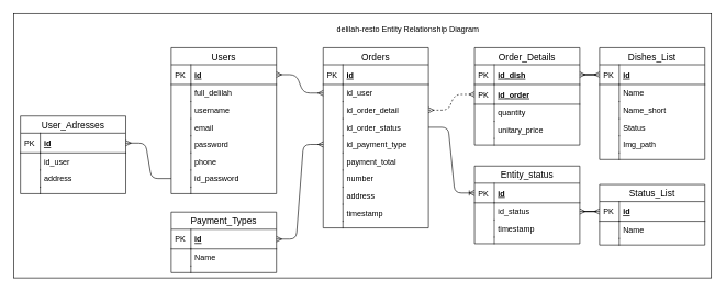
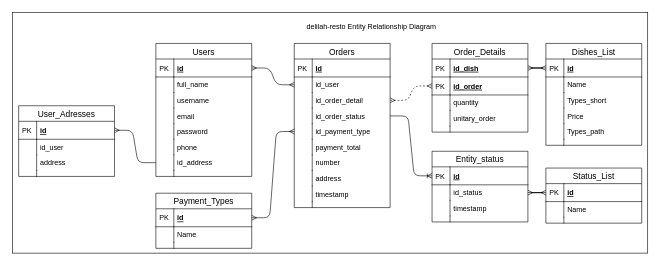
- <mxCell id="30" value="full_delilah" style="shape=partialRectangle;top=0;left=0;right=0;bottom=0;align=left;verticalAlign=top;fillColor=none;spacingLeft=34;spacingRight=4;overflow=hidden;rotatable=0;points=[[0,0.5],[1,0.5]];portConstraint=eastwest;dropTarget=0;fontSize=12;" vertex="1" parent="27"><mxGeometry y="56" width="160" height="26" as="geometry" /></mxCell>
+ <mxCell id="30" value="full_name" style="shape=partialRectangle;top=0;left=0;right=0;bottom=0;align=left;verticalAlign=top;fillColor=none;spacingLeft=34;spacingRight=4;overflow=hidden;rotatable=0;points=[[0,0.5],[1,0.5]];portConstraint=eastwest;dropTarget=0;fontSize=12;" vertex="1" parent="27"><mxGeometry y="56" width="160" height="26" as="geometry" /></mxCell>
- <mxCell id="60" value="Name_short" style="shape=partialRectangle;top=0;left=0;right=0;bottom=0;align=left;verticalAlign=top;fillColor=none;spacingLeft=34;spacingRight=4;overflow=hidden;rotatable=0;points=[[0,0.5],[1,0.5]];portConstraint=eastwest;dropTarget=0;fontSize=12;" vertex="1" parent="55"><mxGeometry y="82" width="160" height="26" as="geometry" /></mxCell>
+ <mxCell id="60" value="Types_short" style="shape=partialRectangle;top=0;left=0;right=0;bottom=0;align=left;verticalAlign=top;fillColor=none;spacingLeft=34;spacingRight=4;overflow=hidden;rotatable=0;points=[[0,0.5],[1,0.5]];portConstraint=eastwest;dropTarget=0;fontSize=12;" vertex="1" parent="55"><mxGeometry y="82" width="160" height="26" as="geometry" /></mxCell>
- <mxCell id="62" value="Status" style="shape=partialRectangle;top=0;left=0;right=0;bottom=0;align=left;verticalAlign=top;fillColor=none;spacingLeft=34;spacingRight=4;overflow=hidden;rotatable=0;points=[[0,0.5],[1,0.5]];portConstraint=eastwest;dropTarget=0;fontSize=12;" vertex="1" parent="55"><mxGeometry y="108" width="160" height="26" as="geometry" /></mxCell>
+ <mxCell id="62" value="Price" style="shape=partialRectangle;top=0;left=0;right=0;bottom=0;align=left;verticalAlign=top;fillColor=none;spacingLeft=34;spacingRight=4;overflow=hidden;rotatable=0;points=[[0,0.5],[1,0.5]];portConstraint=eastwest;dropTarget=0;fontSize=12;" vertex="1" parent="55"><mxGeometry y="108" width="160" height="26" as="geometry" /></mxCell>
- <mxCell id="51" value="unitary_price" style="shape=partialRectangle;top=0;left=0;right=0;bottom=0;align=left;verticalAlign=top;fillColor=none;spacingLeft=34;spacingRight=4;overflow=hidden;rotatable=0;points=[[0,0.5],[1,0.5]];portConstraint=eastwest;dropTarget=0;fontSize=12;" vertex="1" parent="44"><mxGeometry y="112" width="160" height="26" as="geometry" /></mxCell>
+ <mxCell id="51" value="unitary_order" style="shape=partialRectangle;top=0;left=0;right=0;bottom=0;align=left;verticalAlign=top;fillColor=none;spacingLeft=34;spacingRight=4;overflow=hidden;rotatable=0;points=[[0,0.5],[1,0.5]];portConstraint=eastwest;dropTarget=0;fontSize=12;" vertex="1" parent="44"><mxGeometry y="112" width="160" height="26" as="geometry" /></mxCell>
- <mxCell id="64" value="Img_path" style="shape=partialRectangle;top=0;left=0;right=0;bottom=0;align=left;verticalAlign=top;fillColor=none;spacingLeft=34;spacingRight=4;overflow=hidden;rotatable=0;points=[[0,0.5],[1,0.5]];portConstraint=eastwest;dropTarget=0;fontSize=12;" vertex="1" parent="55"><mxGeometry y="134" width="160" height="26" as="geometry" /></mxCell>
+ <mxCell id="64" value="Types_path" style="shape=partialRectangle;top=0;left=0;right=0;bottom=0;align=left;verticalAlign=top;fillColor=none;spacingLeft=34;spacingRight=4;overflow=hidden;rotatable=0;points=[[0,0.5],[1,0.5]];portConstraint=eastwest;dropTarget=0;fontSize=12;" vertex="1" parent="55"><mxGeometry y="134" width="160" height="26" as="geometry" /></mxCell>
- <mxCell id="40" value="id_password" style="shape=partialRectangle;top=0;left=0;right=0;bottom=0;align=left;verticalAlign=top;fillColor=none;spacingLeft=34;spacingRight=4;overflow=hidden;rotatable=0;points=[[0,0.5],[1,0.5]];portConstraint=eastwest;dropTarget=0;fontSize=12;" vertex="1" parent="27"><mxGeometry y="186" width="160" height="26" as="geometry" /></mxCell>
+ <mxCell id="40" value="id_address" style="shape=partialRectangle;top=0;left=0;right=0;bottom=0;align=left;verticalAlign=top;fillColor=none;spacingLeft=34;spacingRight=4;overflow=hidden;rotatable=0;points=[[0,0.5],[1,0.5]];portConstraint=eastwest;dropTarget=0;fontSize=12;" vertex="1" parent="27"><mxGeometry y="186" width="160" height="26" as="geometry" /></mxCell>
